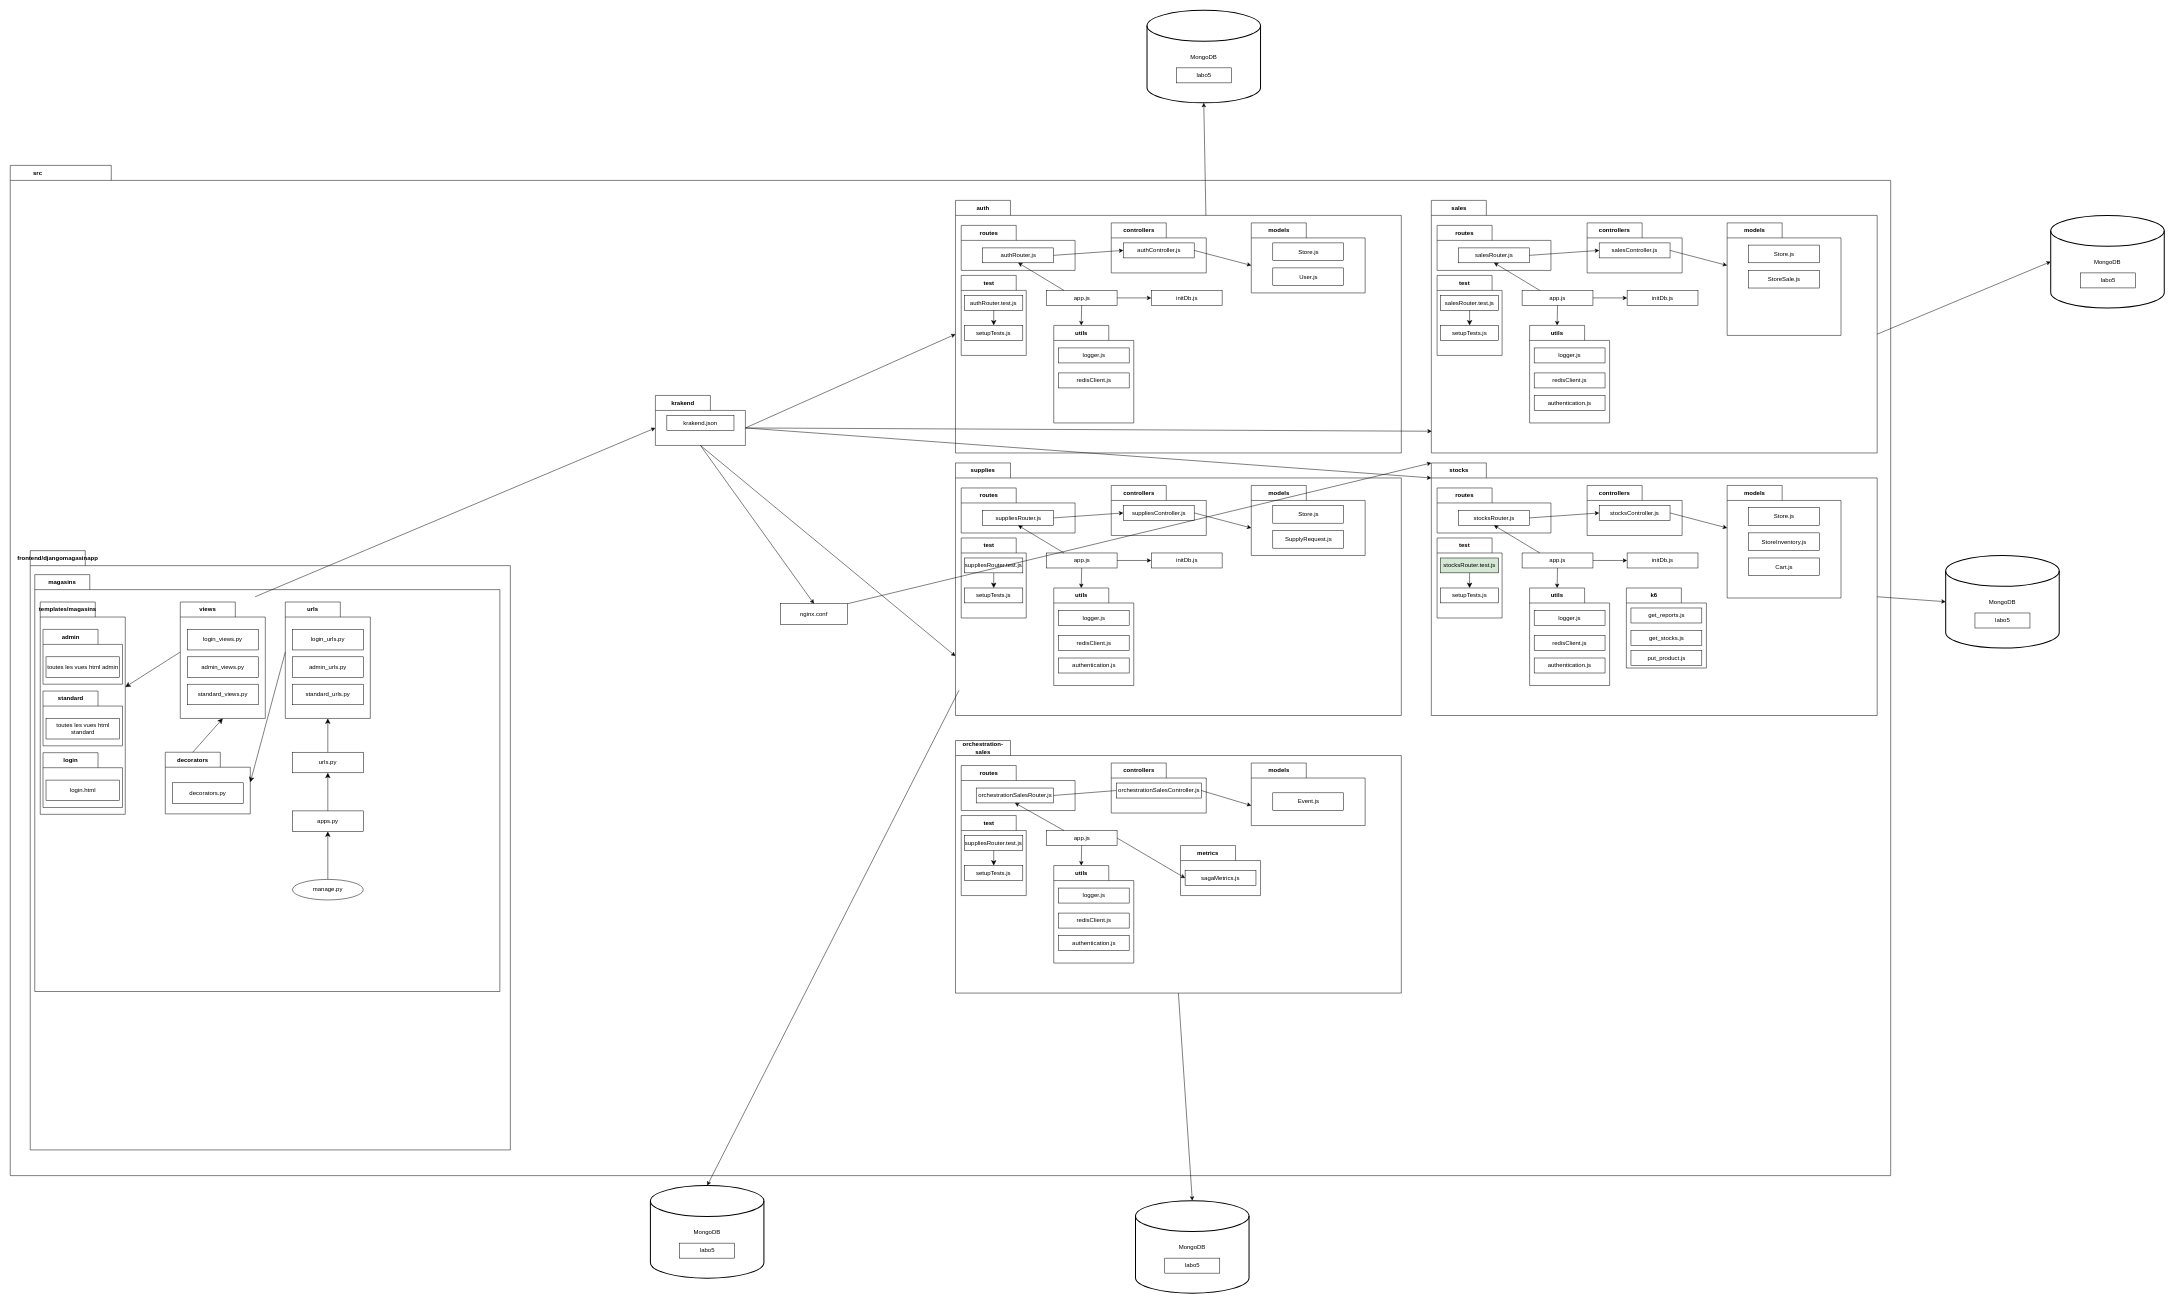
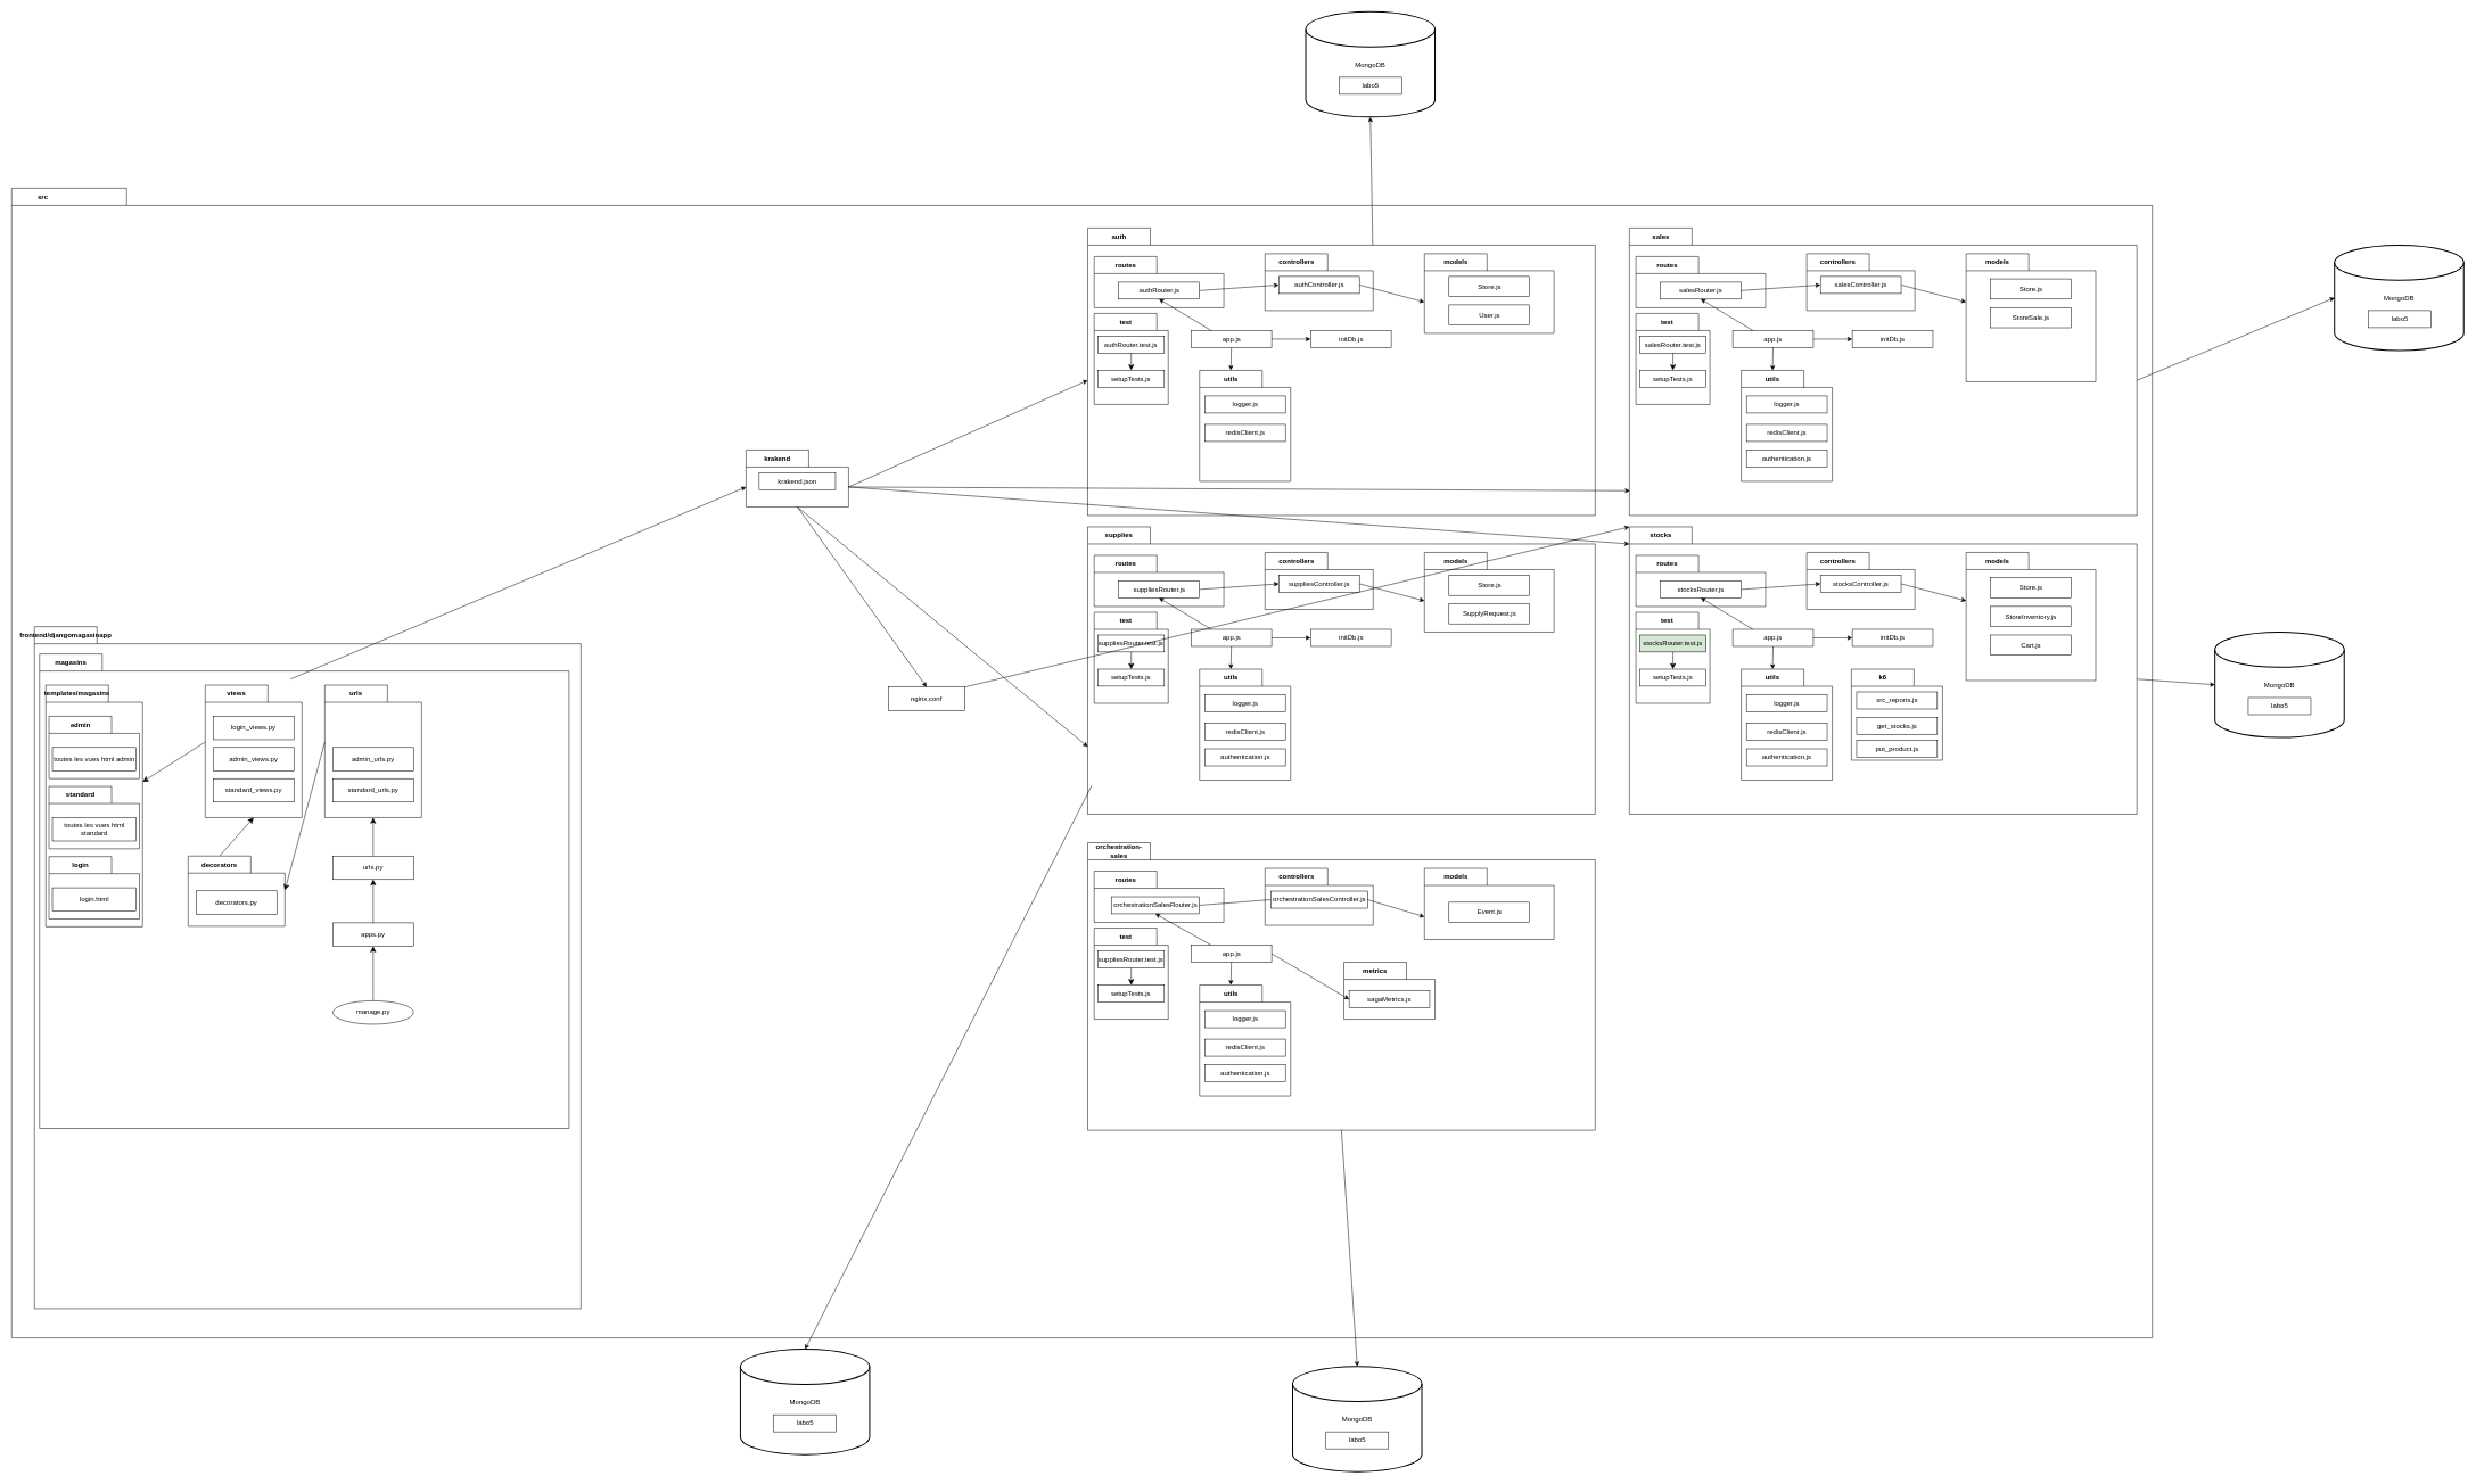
- <mxCell id="161" value="get_reports.js" style="html=1;whiteSpace=wrap;" parent="159" vertex="1"><mxGeometry x="9.17" y="40" width="141.667" height="30" as="geometry" /></mxCell>
+ <mxCell id="161" value="src_reports.js" style="html=1;whiteSpace=wrap;" parent="159" vertex="1"><mxGeometry x="9.17" y="40" width="141.667" height="30" as="geometry" /></mxCell>
- <mxCell id="21" value="login_urls.py" style="html=1;whiteSpace=wrap;" parent="19" vertex="1"><mxGeometry x="14.17" y="54.78" width="141.667" height="41.085" as="geometry" /></mxCell>
